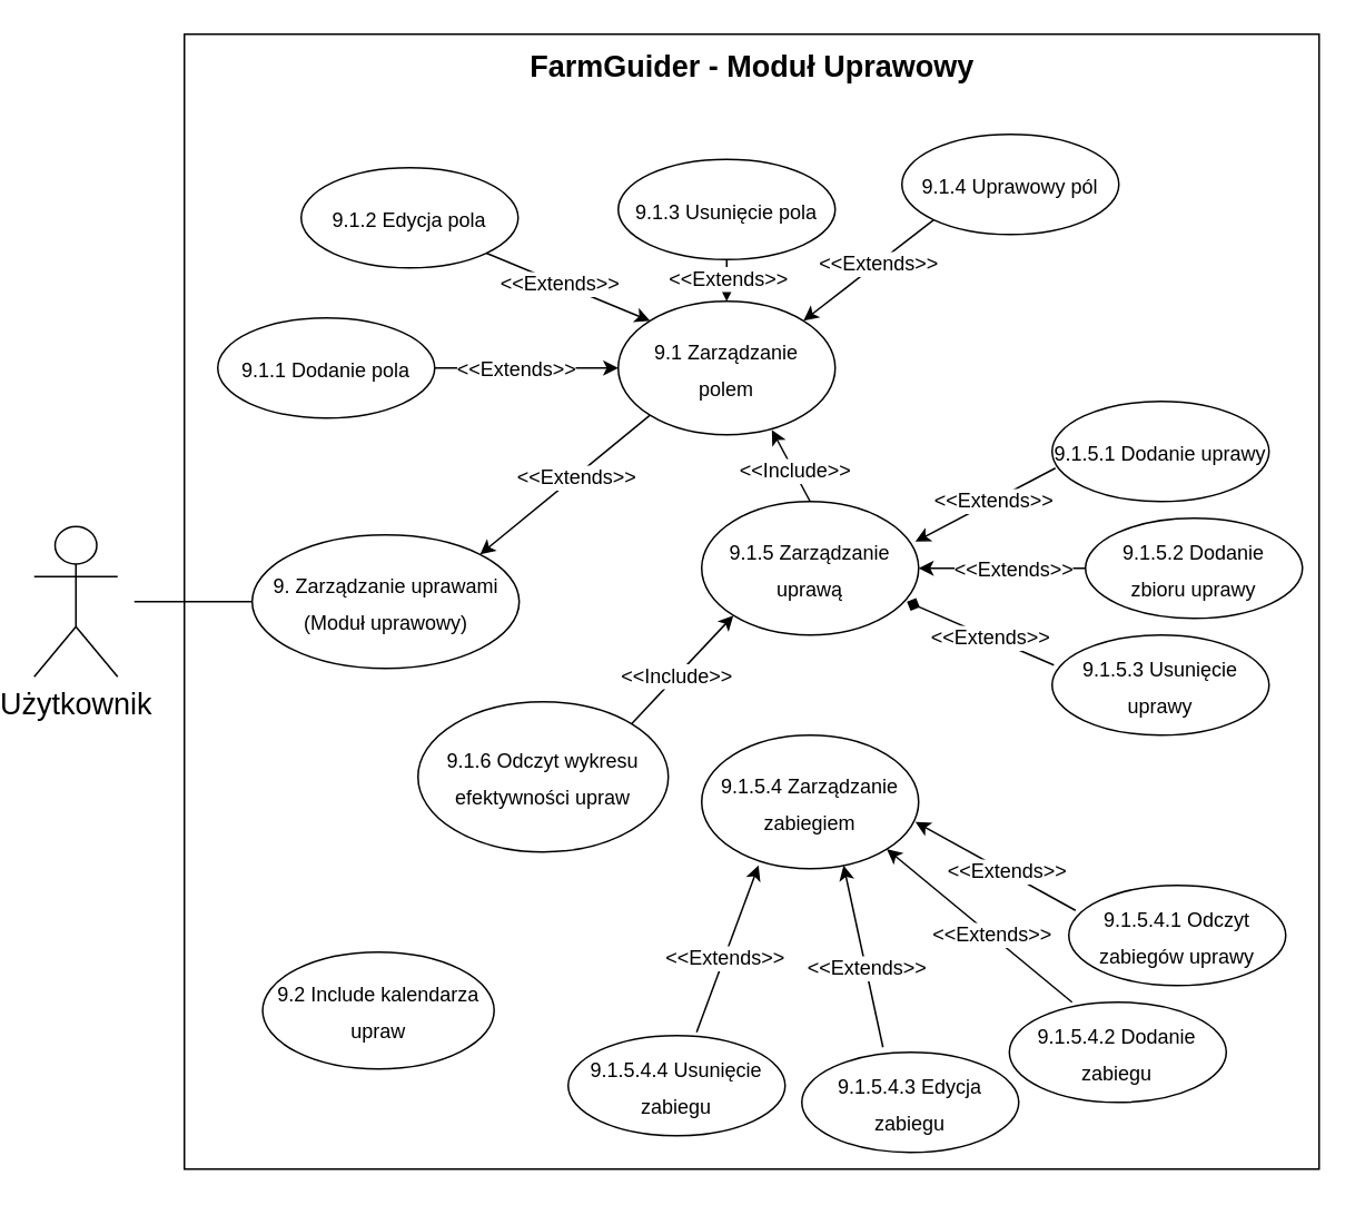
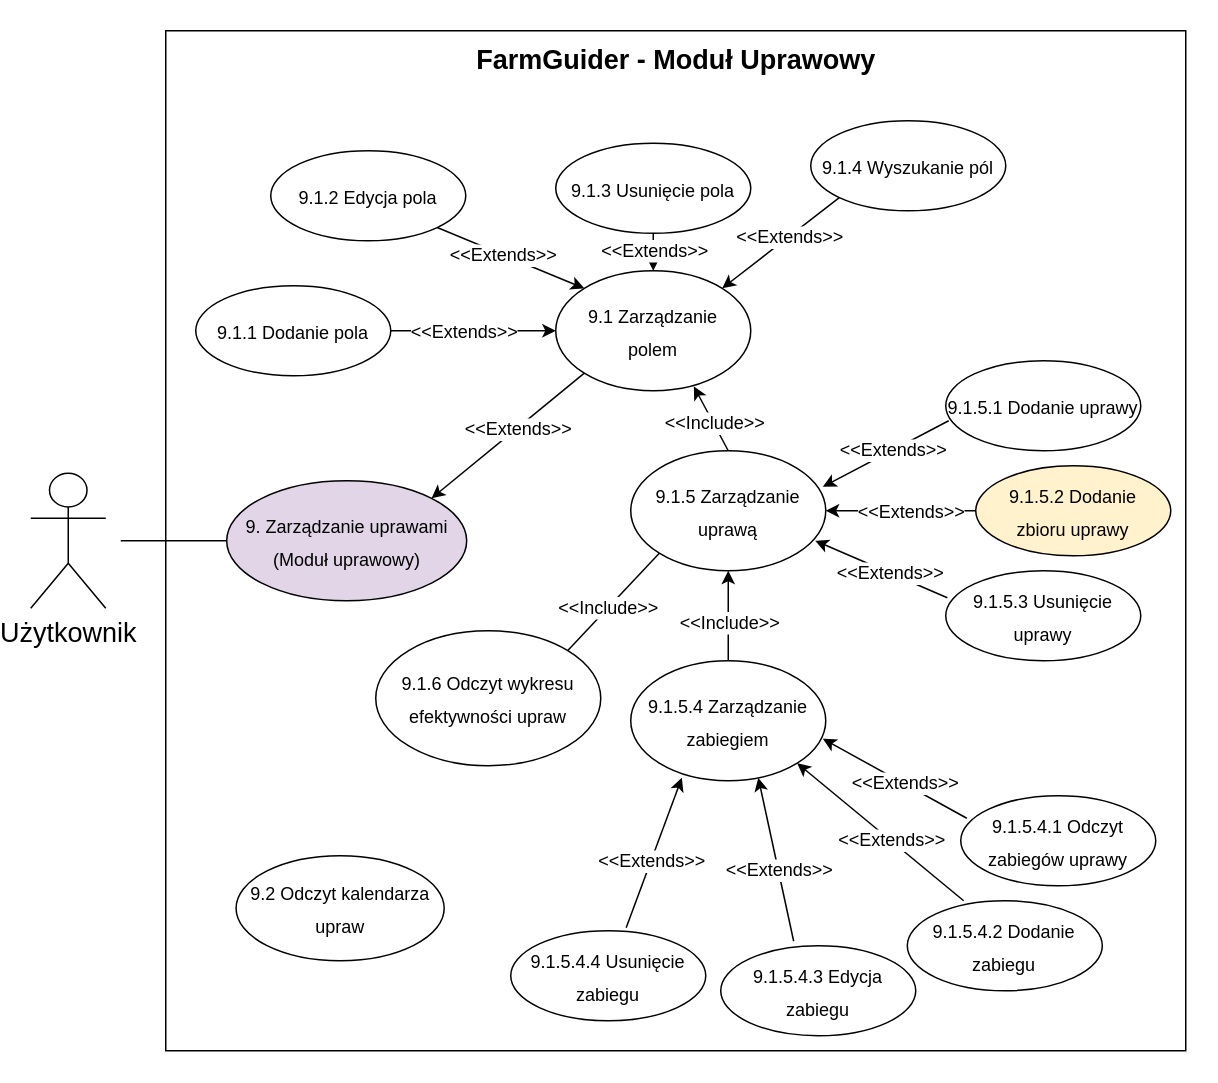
- <mxCell id="20" value="&lt;div&gt;&lt;font style=&quot;font-size: 12px;&quot;&gt;9.1.4 &lt;/font&gt;&lt;font style=&quot;font-size: 12px;&quot;&gt;Uprawowy pól&lt;/font&gt;&lt;/div&gt;" style="ellipse;whiteSpace=wrap;html=1;fontSize=18;" parent="1" vertex="1"><mxGeometry x="540" y="80" width="130" height="60" as="geometry" /></mxCell>
+ <mxCell id="20" value="&lt;div&gt;&lt;font style=&quot;font-size: 12px;&quot;&gt;9.1.4 &lt;/font&gt;&lt;font style=&quot;font-size: 12px;&quot;&gt;Wyszukanie pól&lt;/font&gt;&lt;/div&gt;" style="ellipse;whiteSpace=wrap;html=1;fontSize=18;" parent="1" vertex="1"><mxGeometry x="540" y="80" width="130" height="60" as="geometry" /></mxCell>
- <mxCell id="23" value="&lt;div&gt;&lt;font style=&quot;font-size: 12px;&quot;&gt;9.1.5.2 &lt;/font&gt;&lt;font style=&quot;font-size: 12px;&quot;&gt;Dodanie&lt;br&gt;zbioru uprawy&lt;br&gt;&lt;/font&gt;&lt;/div&gt;" style="ellipse;whiteSpace=wrap;html=1;fontSize=18;" parent="1" vertex="1"><mxGeometry x="650" y="310" width="130" height="60" as="geometry" /></mxCell>
+ <mxCell id="23" value="&lt;div&gt;&lt;font style=&quot;font-size: 12px;&quot;&gt;9.1.5.2 &lt;/font&gt;&lt;font style=&quot;font-size: 12px;&quot;&gt;Dodanie&lt;br&gt;zbioru uprawy&lt;br&gt;&lt;/font&gt;&lt;/div&gt;" style="ellipse;whiteSpace=wrap;html=1;fontSize=18;fillColor=#fff2cc;" parent="1" vertex="1"><mxGeometry x="650" y="310" width="130" height="60" as="geometry" /></mxCell>
- <mxCell id="4" value="&lt;font style=&quot;font-size: 12px;&quot;&gt;9. Zarządzanie uprawami&lt;br&gt;&lt;/font&gt;&lt;font style=&quot;font-size: 12px;&quot;&gt;(Moduł uprawowy)&lt;/font&gt;" style="ellipse;whiteSpace=wrap;html=1;fontSize=18;" parent="1" vertex="1"><mxGeometry x="150.63" y="320" width="160" height="80" as="geometry" /></mxCell>
+ <mxCell id="4" value="&lt;font style=&quot;font-size: 12px;&quot;&gt;9. Zarządzanie uprawami&lt;br&gt;&lt;/font&gt;&lt;font style=&quot;font-size: 12px;&quot;&gt;(Moduł uprawowy)&lt;/font&gt;" style="ellipse;whiteSpace=wrap;html=1;fontSize=18;fillColor=#e1d5e7;" parent="1" vertex="1"><mxGeometry x="150.63" y="320" width="160" height="80" as="geometry" /></mxCell>
- <mxCell id="41" value="" style="endArrow=diamond;html=1;rounded=0;entryX=0.946;entryY=0.75;entryDx=0;entryDy=0;exitX=0.008;exitY=0.3;exitDx=0;exitDy=0;entryPerimeter=0;exitPerimeter=0;" parent="1" source="24" target="11" edge="1"><mxGeometry width="50" height="50" relative="1" as="geometry"><mxPoint x="660" y="370" as="sourcePoint" /><mxPoint x="554" y="370" as="targetPoint" /></mxGeometry></mxCell>
+ <mxCell id="41" value="" style="endArrow=classic;html=1;rounded=0;entryX=0.946;entryY=0.75;entryDx=0;entryDy=0;exitX=0.008;exitY=0.3;exitDx=0;exitDy=0;entryPerimeter=0;exitPerimeter=0;" parent="1" source="24" target="11" edge="1"><mxGeometry width="50" height="50" relative="1" as="geometry"><mxPoint x="660" y="370" as="sourcePoint" /><mxPoint x="554" y="370" as="targetPoint" /></mxGeometry></mxCell>
- <mxCell id="51" value="" style="endArrow=classic;html=1;rounded=0;entryX=0;entryY=1;entryDx=0;entryDy=0;exitX=1;exitY=0;exitDx=0;exitDy=0;" parent="1" source="21" target="11" edge="1"><mxGeometry width="50" height="50" relative="1" as="geometry"><mxPoint x="335" y="430" as="sourcePoint" /><mxPoint x="426" y="271" as="targetPoint" /></mxGeometry></mxCell>
+ <mxCell id="51" value="" style="endArrow=none;html=1;rounded=0;entryX=0;entryY=1;entryDx=0;entryDy=0;exitX=1;exitY=0;exitDx=0;exitDy=0;" parent="1" source="21" target="11" edge="1"><mxGeometry width="50" height="50" relative="1" as="geometry"><mxPoint x="335" y="430" as="sourcePoint" /><mxPoint x="426" y="271" as="targetPoint" /></mxGeometry></mxCell>
+ <mxCell id="16" value="" style="endArrow=classic;html=1;rounded=0;entryX=0.5;entryY=1;entryDx=0;entryDy=0;exitX=0.5;exitY=0;exitDx=0;exitDy=0;" parent="1" source="12" target="11" edge="1"><mxGeometry width="50" height="50" relative="1" as="geometry"><mxPoint x="380" y="300" as="sourcePoint" /><mxPoint x="281" y="342" as="targetPoint" /></mxGeometry></mxCell>
+ <mxCell id="17" value="&lt;font style=&quot;font-size: 12px;&quot;&gt;&amp;lt;&amp;lt;Include&amp;gt;&amp;gt;&lt;/font&gt;" style="edgeLabel;html=1;align=center;verticalAlign=middle;resizable=0;points=[];rotation=0;" parent="16" vertex="1" connectable="0"><mxGeometry x="-0.122" relative="1" as="geometry"><mxPoint as="offset" /></mxGeometry></mxCell>
- <mxCell id="13" value="&lt;font style=&quot;font-size: 12px;&quot;&gt;9.2 Include kalendarza&lt;br&gt;upraw&lt;br&gt;&lt;/font&gt;" style="ellipse;whiteSpace=wrap;html=1;fontSize=18;" parent="1" vertex="1"><mxGeometry x="156.89" y="570" width="138.74" height="70" as="geometry" /></mxCell>
+ <mxCell id="13" value="&lt;font style=&quot;font-size: 12px;&quot;&gt;9.2 Odczyt kalendarza&lt;br&gt;upraw&lt;br&gt;&lt;/font&gt;" style="ellipse;whiteSpace=wrap;html=1;fontSize=18;" parent="1" vertex="1"><mxGeometry x="156.89" y="570" width="138.74" height="70" as="geometry" /></mxCell>
